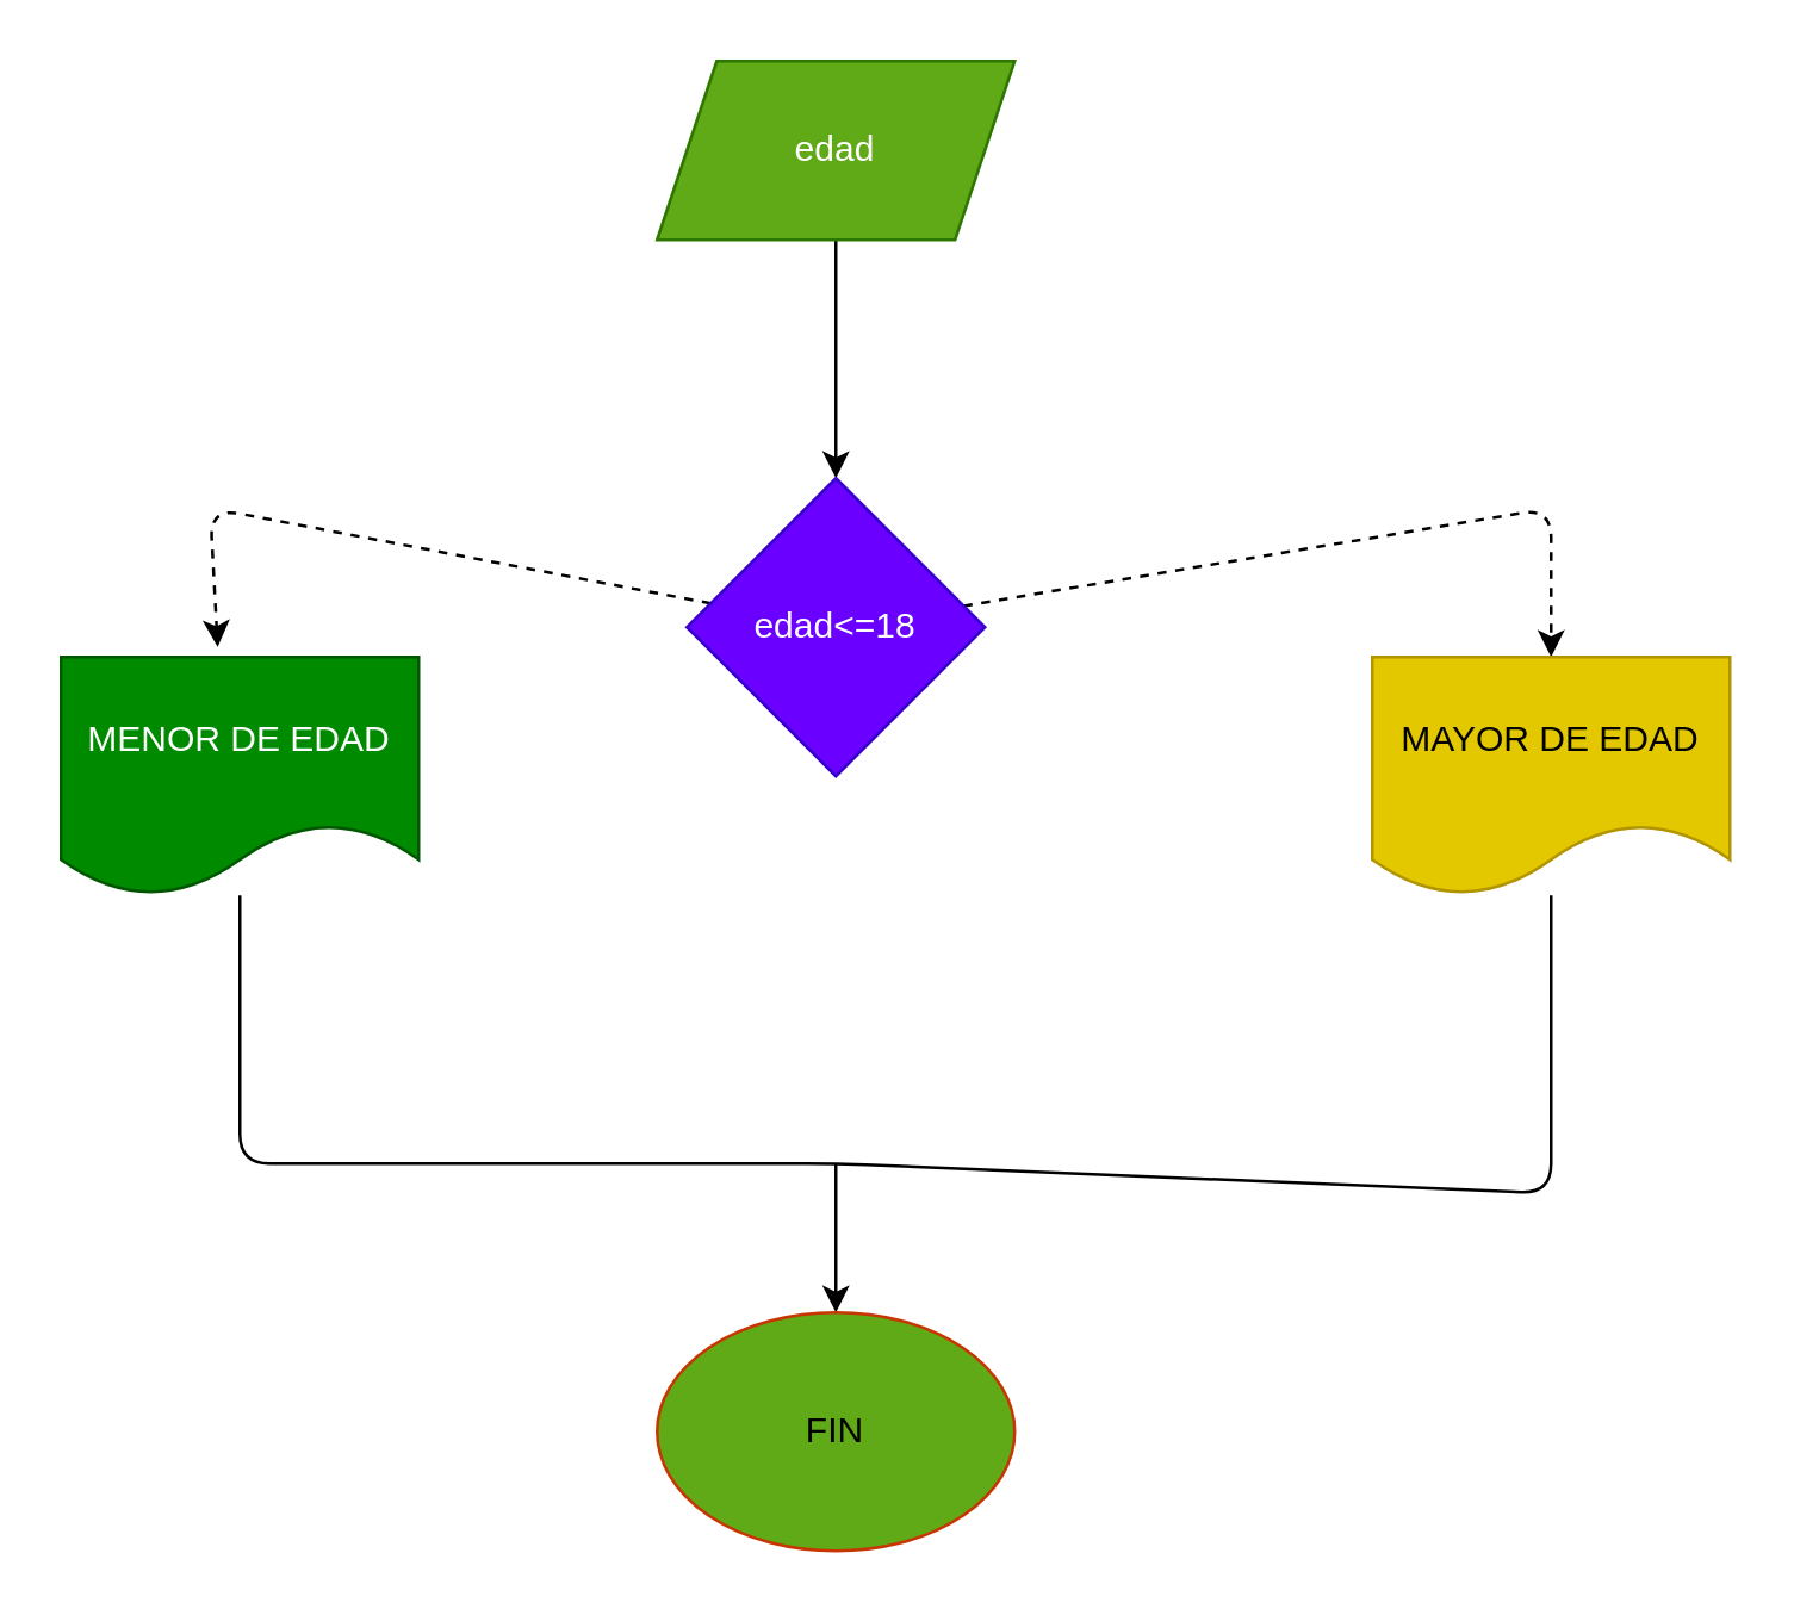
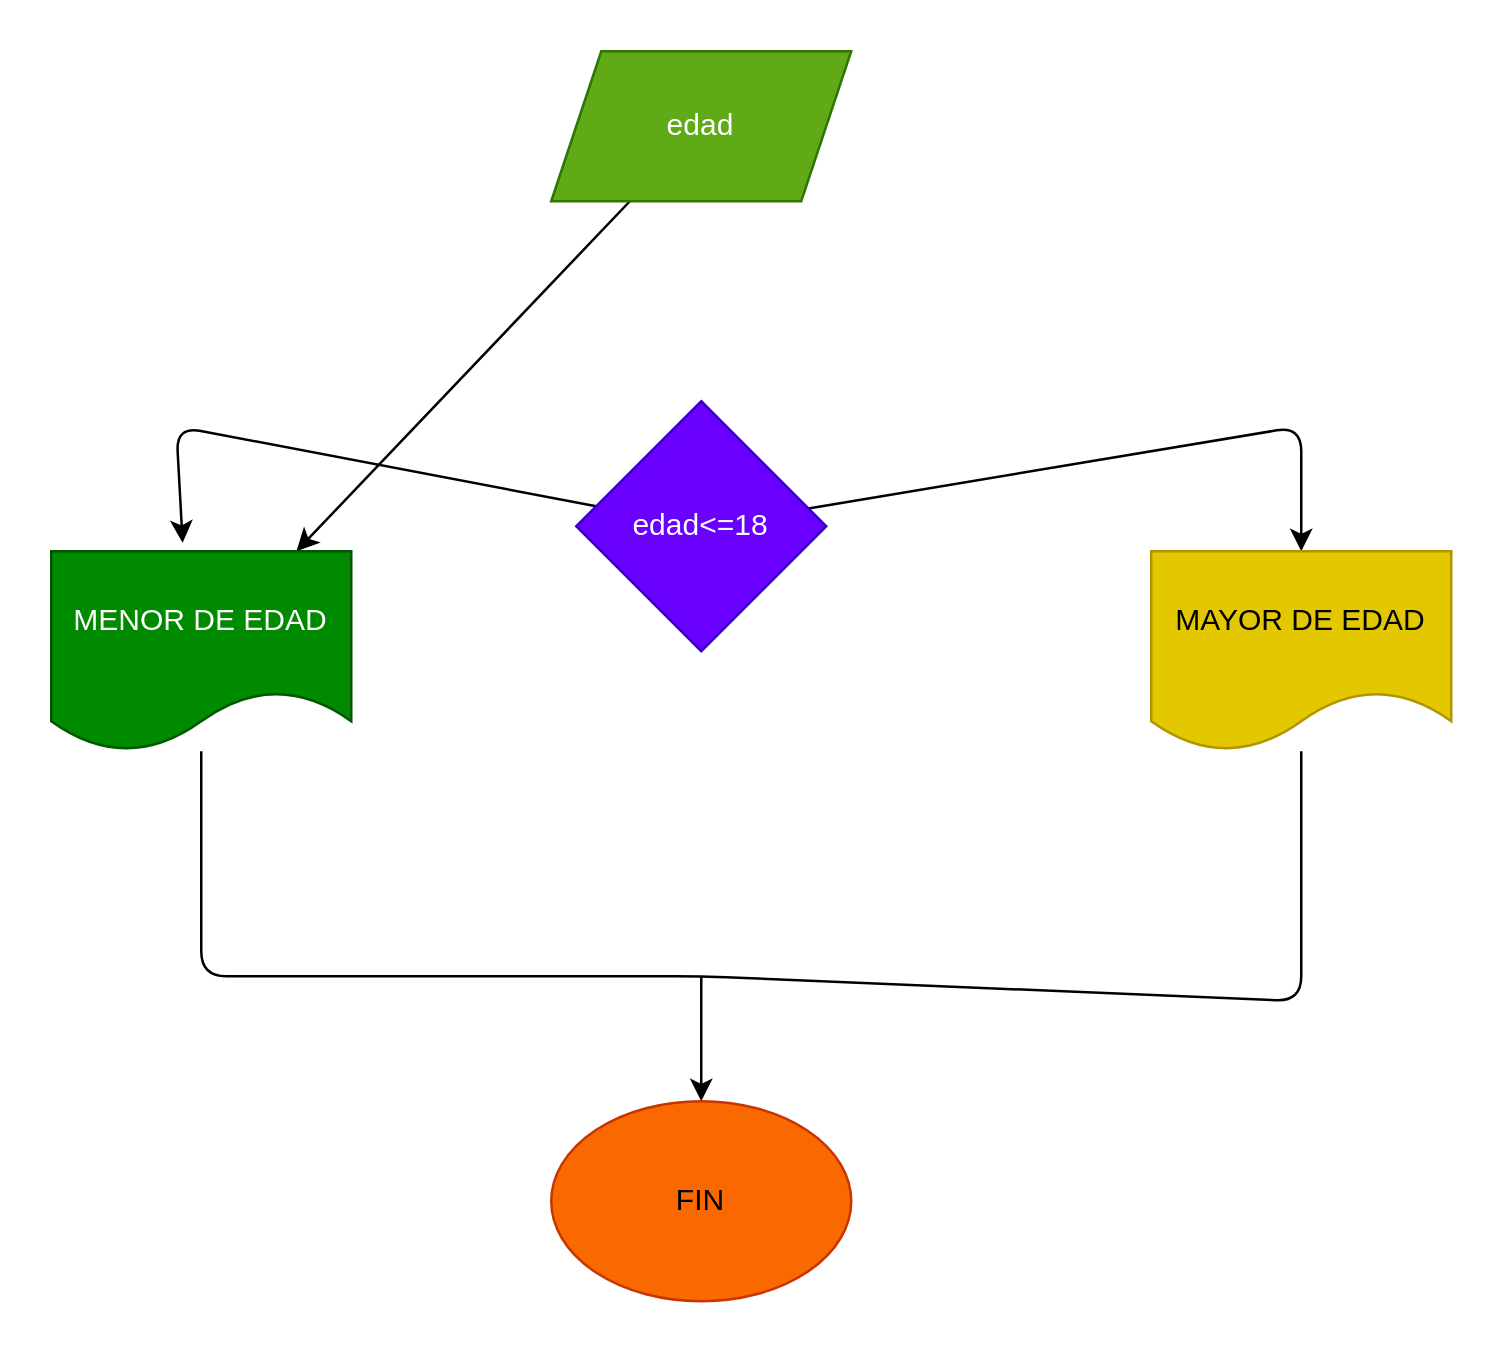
- <mxCell id="2" value="" style="edgeStyle=none;html=1;" parent="1" source="3" target="6" edge="1"><mxGeometry relative="1" as="geometry" /></mxCell>
+ <mxCell id="2" value="" style="edgeStyle=none;html=1;" parent="1" source="3" target="8" edge="1"><mxGeometry relative="1" as="geometry" /></mxCell>
- <mxCell id="5" style="edgeStyle=none;html=1;entryX=0.438;entryY=-0.042;entryDx=0;entryDy=0;entryPerimeter=0;dashed=1;" parent="1" source="6" target="8" edge="1"><mxGeometry relative="1" as="geometry"><Array as="points"><mxPoint x="70" y="170" /></Array></mxGeometry></mxCell>
+ <mxCell id="5" style="edgeStyle=none;html=1;entryX=0.438;entryY=-0.042;entryDx=0;entryDy=0;entryPerimeter=0;" parent="1" source="6" target="8" edge="1"><mxGeometry relative="1" as="geometry"><Array as="points"><mxPoint x="70" y="170" /></Array></mxGeometry></mxCell>
- <mxCell id="4" style="edgeStyle=none;html=1;entryX=0.5;entryY=0;entryDx=0;entryDy=0;dashed=1;" parent="1" source="6" target="7" edge="1"><mxGeometry relative="1" as="geometry"><Array as="points"><mxPoint x="520" y="170" /></Array></mxGeometry></mxCell>
+ <mxCell id="4" style="edgeStyle=none;html=1;entryX=0.5;entryY=0;entryDx=0;entryDy=0;" parent="1" source="6" target="7" edge="1"><mxGeometry relative="1" as="geometry"><Array as="points"><mxPoint x="520" y="170" /></Array></mxGeometry></mxCell>
- <mxCell id="11" value="FIN" style="ellipse;whiteSpace=wrap;html=1;fillColor=#60a917;fontColor=#000000;strokeColor=#C73500;" vertex="1" parent="1"><mxGeometry x="220" y="440" width="120" height="80" as="geometry" /></mxCell>
+ <mxCell id="11" value="FIN" style="ellipse;whiteSpace=wrap;html=1;fillColor=#fa6800;fontColor=#000000;strokeColor=#C73500;" vertex="1" parent="1"><mxGeometry x="220" y="440" width="120" height="80" as="geometry" /></mxCell>
